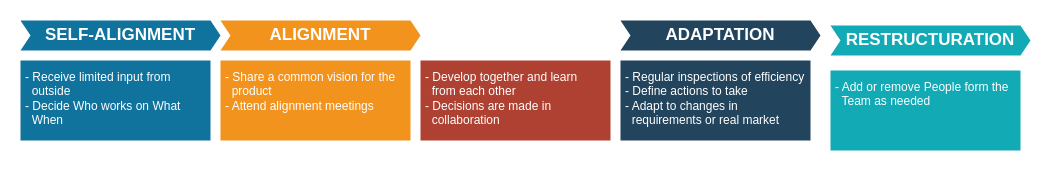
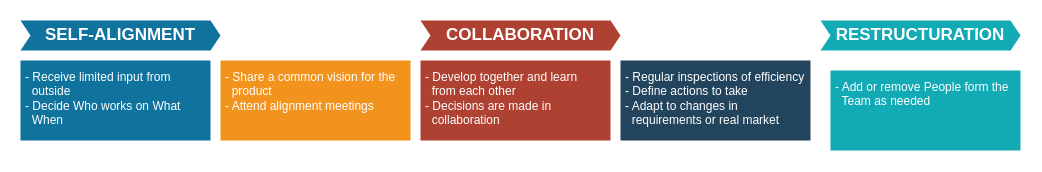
- <mxCell id="3" value="ALIGNMENT" style="shape=step;perimeter=stepPerimeter;whiteSpace=wrap;html=1;fixedSize=1;size=10;fillColor=#F2931E;strokeColor=none;fontSize=17;fontColor=#FFFFFF;fontStyle=1;align=center;rounded=0;fontFamily=Helvetica;" parent="1" vertex="1"><mxGeometry x="220" y="20" width="200" height="30" as="geometry" /></mxCell>
+ <mxCell id="4" value="COLLABORATION" style="shape=step;perimeter=stepPerimeter;whiteSpace=wrap;html=1;fixedSize=1;size=10;fillColor=#AE4132;strokeColor=none;fontSize=17;fontColor=#FFFFFF;fontStyle=1;align=center;rounded=0;fontFamily=Helvetica;" parent="1" vertex="1"><mxGeometry x="420" y="20" width="200" height="30" as="geometry" /></mxCell>
- <mxCell id="5" value="ADAPTATION" style="shape=step;perimeter=stepPerimeter;whiteSpace=wrap;html=1;fixedSize=1;size=10;fillColor=#23445D;strokeColor=none;fontSize=17;fontColor=#FFFFFF;fontStyle=1;align=center;rounded=0;fontFamily=Helvetica;" parent="1" vertex="1"><mxGeometry x="620" y="20" width="200" height="30" as="geometry" /></mxCell>
- <mxCell id="6" value="RESTRUCTURATION" style="shape=step;perimeter=stepPerimeter;whiteSpace=wrap;html=1;fixedSize=1;size=10;fillColor=#12AAB5;strokeColor=none;fontSize=17;fontColor=#FFFFFF;fontStyle=1;align=center;rounded=0;fontFamily=Helvetica;" parent="1" vertex="1"><mxGeometry x="830" y="25" width="200" height="30" as="geometry" /></mxCell>
+ <mxCell id="6" value="RESTRUCTURATION" style="shape=step;perimeter=stepPerimeter;whiteSpace=wrap;html=1;fixedSize=1;size=10;fillColor=#12AAB5;strokeColor=none;fontSize=17;fontColor=#FFFFFF;fontStyle=1;align=center;rounded=0;fontFamily=Helvetica;" parent="1" vertex="1"><mxGeometry x="820" y="20" width="200" height="30" as="geometry" /></mxCell>
